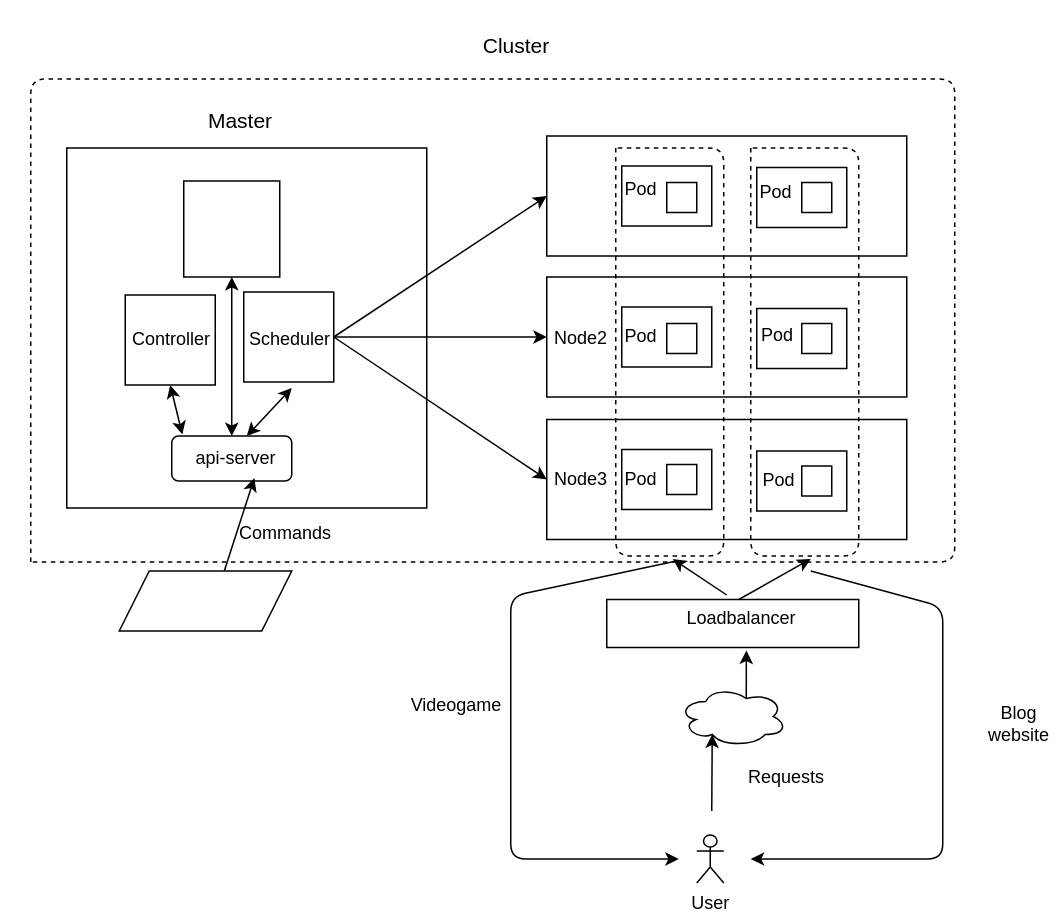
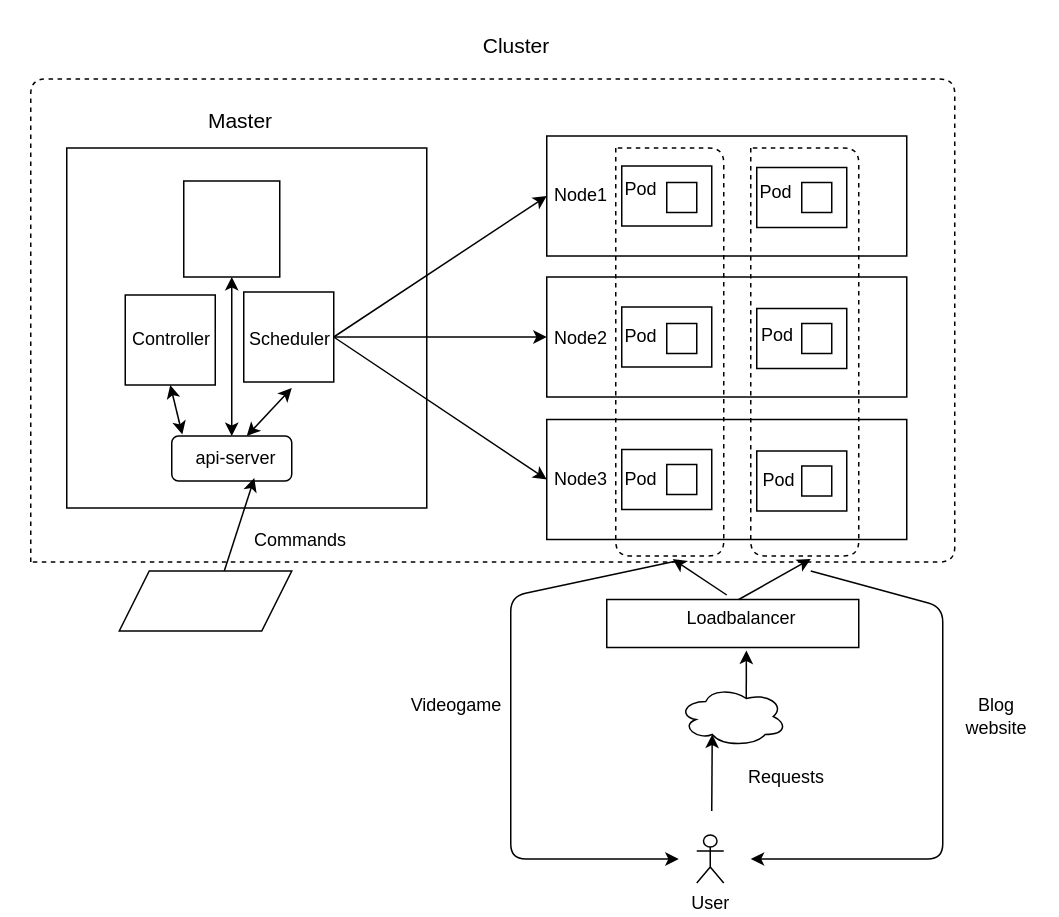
+ <mxCell id="30" value="Node1" style="text;html=1;strokeColor=none;fillColor=none;align=center;verticalAlign=middle;whiteSpace=wrap;rounded=0;" vertex="1" parent="1"><mxGeometry x="367" y="120" width="40" height="20" as="geometry" /></mxCell>
- <mxCell id="24" value="Commands" style="text;html=1;strokeColor=none;fillColor=none;align=center;verticalAlign=middle;whiteSpace=wrap;rounded=0;" vertex="1" parent="1"><mxGeometry x="170" y="345" width="40" height="20" as="geometry" /></mxCell>
+ <mxCell id="24" value="Commands" style="text;html=1;strokeColor=none;fillColor=none;align=center;verticalAlign=middle;whiteSpace=wrap;rounded=0;" vertex="1" parent="1"><mxGeometry x="180" y="350" width="40" height="20" as="geometry" /></mxCell>
- <mxCell id="57" value="Blog website" style="text;html=1;strokeColor=none;fillColor=none;align=center;verticalAlign=middle;whiteSpace=wrap;rounded=0;" vertex="1" parent="1"><mxGeometry x="659" y="472" width="40" height="20" as="geometry" /></mxCell>
+ <mxCell id="57" value="Blog website" style="text;html=1;strokeColor=none;fillColor=none;align=center;verticalAlign=middle;whiteSpace=wrap;rounded=0;" vertex="1" parent="1"><mxGeometry x="644" y="467" width="40" height="20" as="geometry" /></mxCell>
